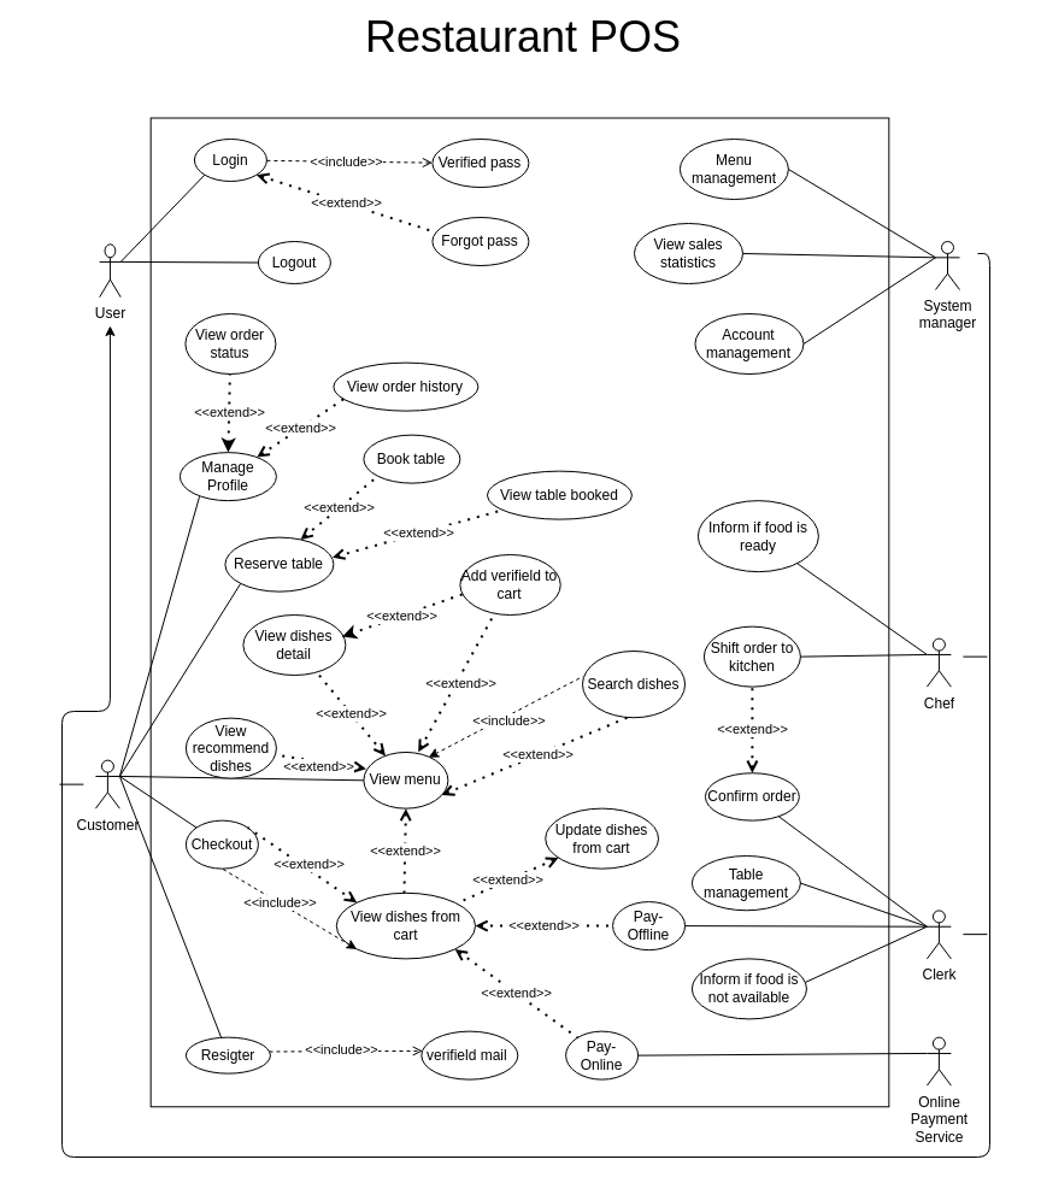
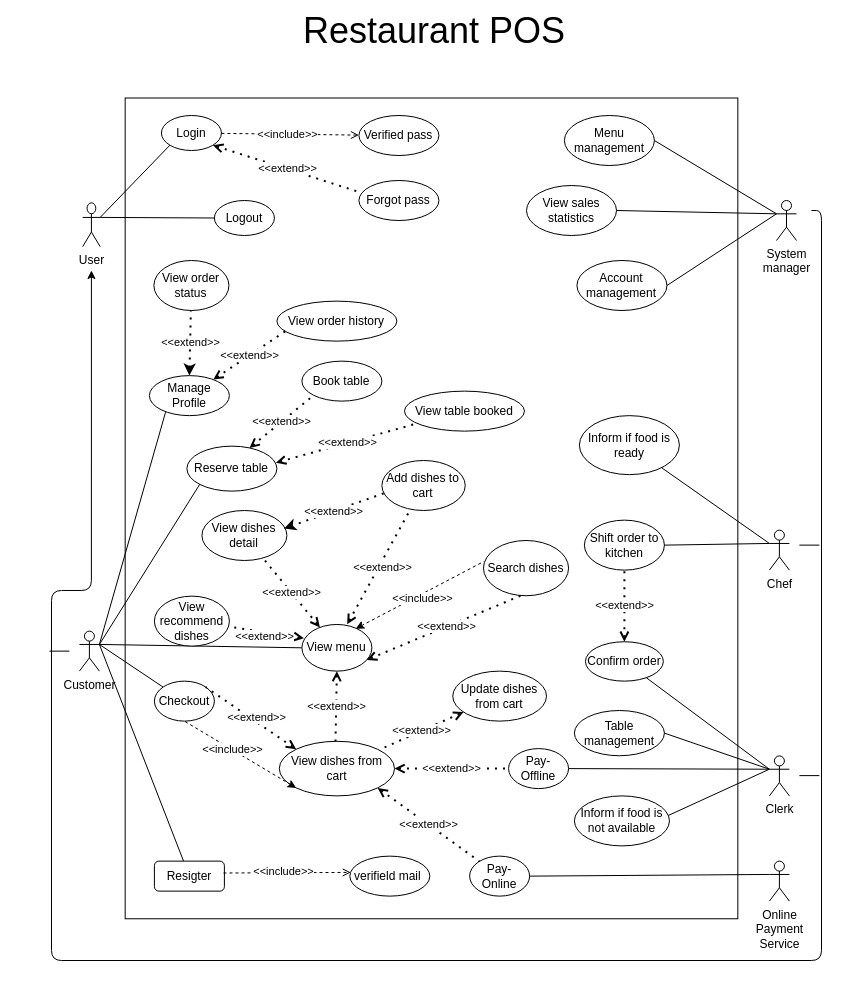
- <mxCell id="43" value="Add verifield to cart" style="ellipse;whiteSpace=wrap;html=1;" parent="1" vertex="1"><mxGeometry x="381.4" y="460" width="83.33" height="50" as="geometry" /></mxCell>
+ <mxCell id="43" value="Add dishes to cart" style="ellipse;whiteSpace=wrap;html=1;" parent="1" vertex="1"><mxGeometry x="381.4" y="460" width="83.33" height="50" as="geometry" /></mxCell>
- <mxCell id="28" value="Resigter" style="ellipse;whiteSpace=wrap;html=1;" parent="1" vertex="1"><mxGeometry x="153.9" y="860.63" width="70" height="30" as="geometry" /></mxCell>
+ <mxCell id="28" value="Resigter" style="whiteSpace=wrap;html=1;rounded=1;" parent="1" vertex="1"><mxGeometry x="153.9" y="860.63" width="70" height="30" as="geometry" /></mxCell>
